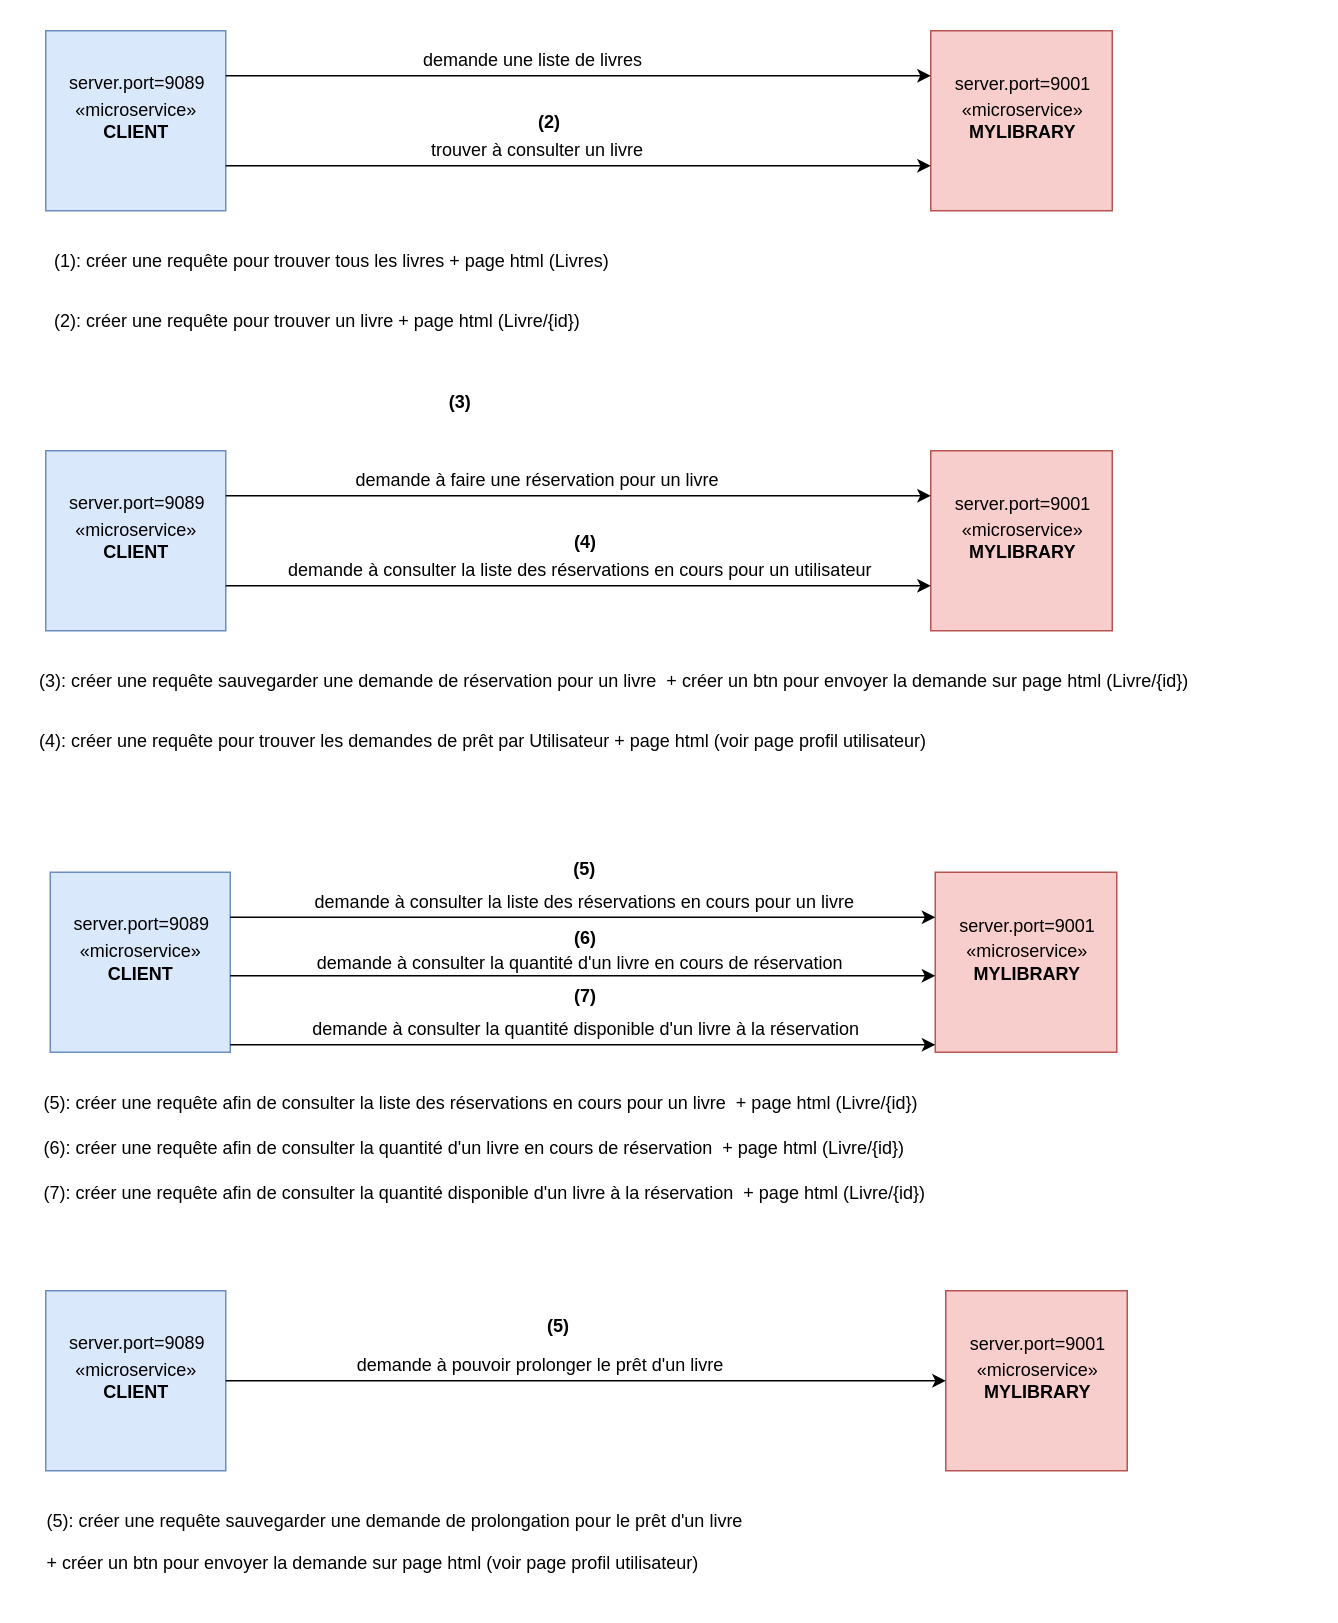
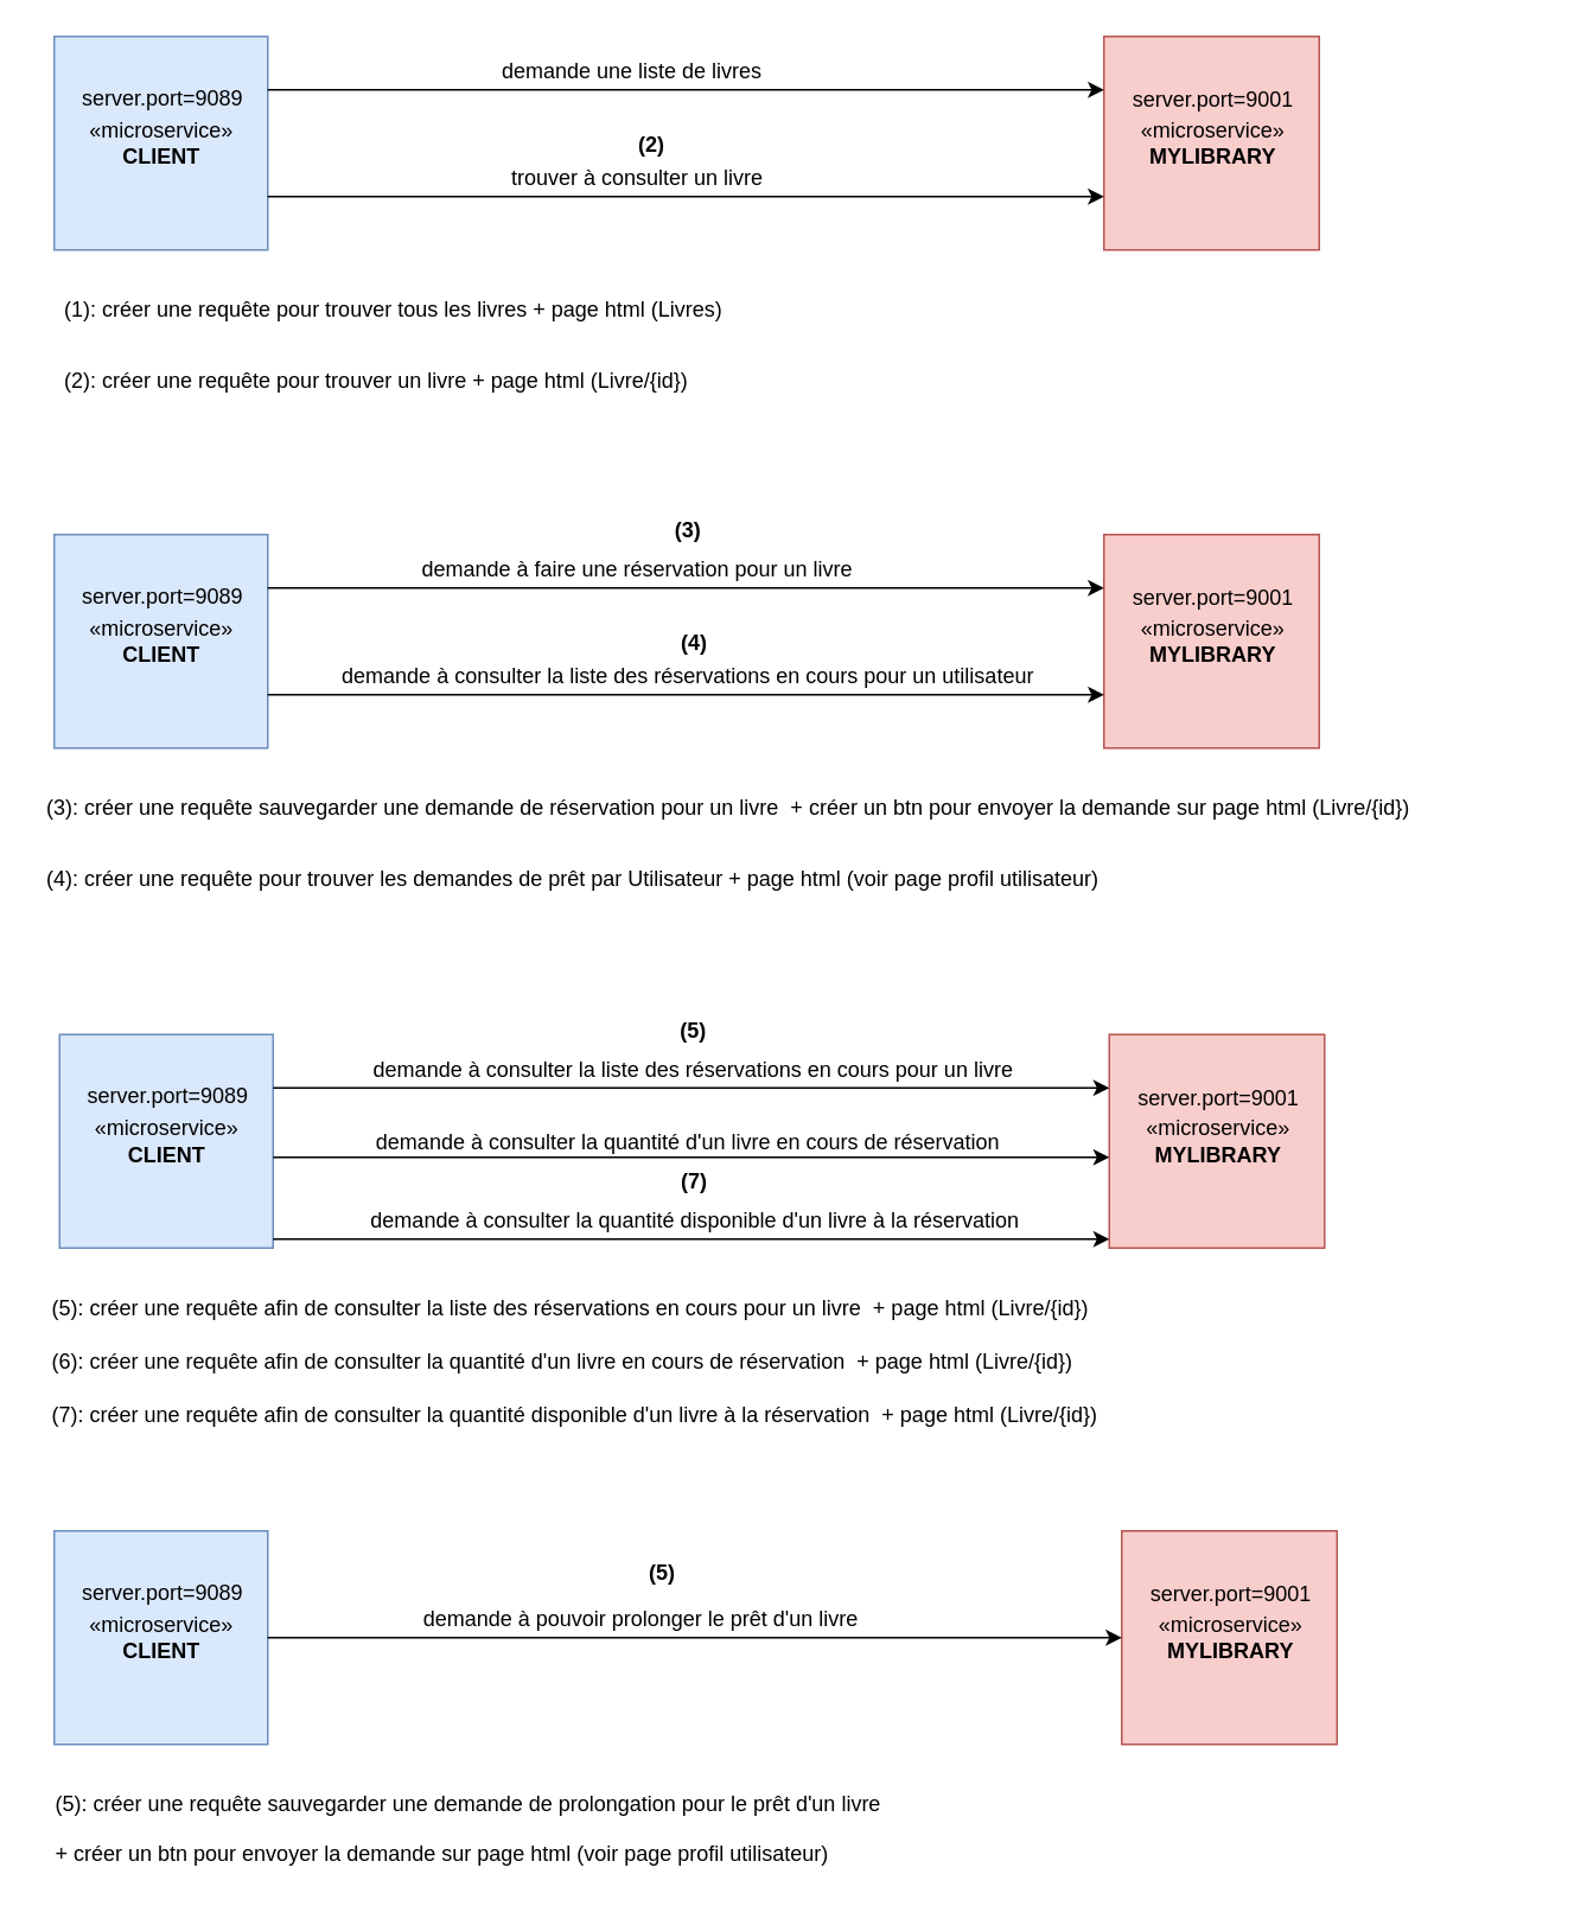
- <mxCell id="35" value="(3)" style="text;align=center;fontStyle=1;verticalAlign=middle;spacingLeft=3;spacingRight=3;strokeColor=none;rotatable=0;points=[[0,0.5],[1,0.5]];portConstraint=eastwest;" parent="1" vertex="1"><mxGeometry x="266.5" y="254" width="80" height="26" as="geometry" /></mxCell>
+ <mxCell id="35" value="(3)" style="text;align=center;fontStyle=1;verticalAlign=middle;spacingLeft=3;spacingRight=3;strokeColor=none;rotatable=0;points=[[0,0.5],[1,0.5]];portConstraint=eastwest;" parent="1" vertex="1"><mxGeometry x="346.5" y="284" width="80" height="26" as="geometry" /></mxCell>
- <mxCell id="49" value="(6)" style="text;align=center;fontStyle=1;verticalAlign=middle;spacingLeft=3;spacingRight=3;strokeColor=none;rotatable=0;points=[[0,0.5],[1,0.5]];portConstraint=eastwest;" parent="1" vertex="1"><mxGeometry x="350" y="611" width="80" height="26" as="geometry" /></mxCell>
